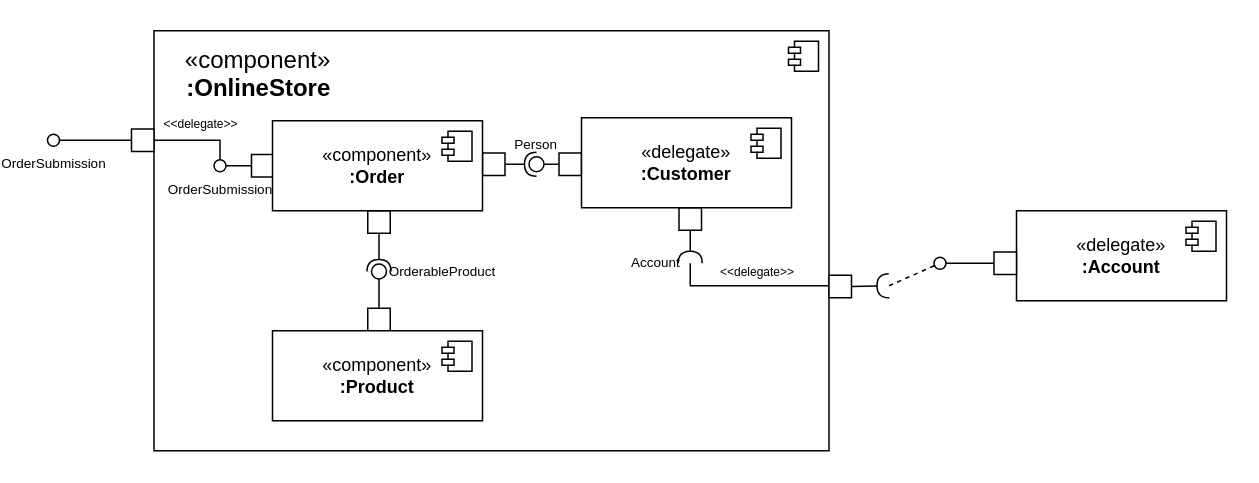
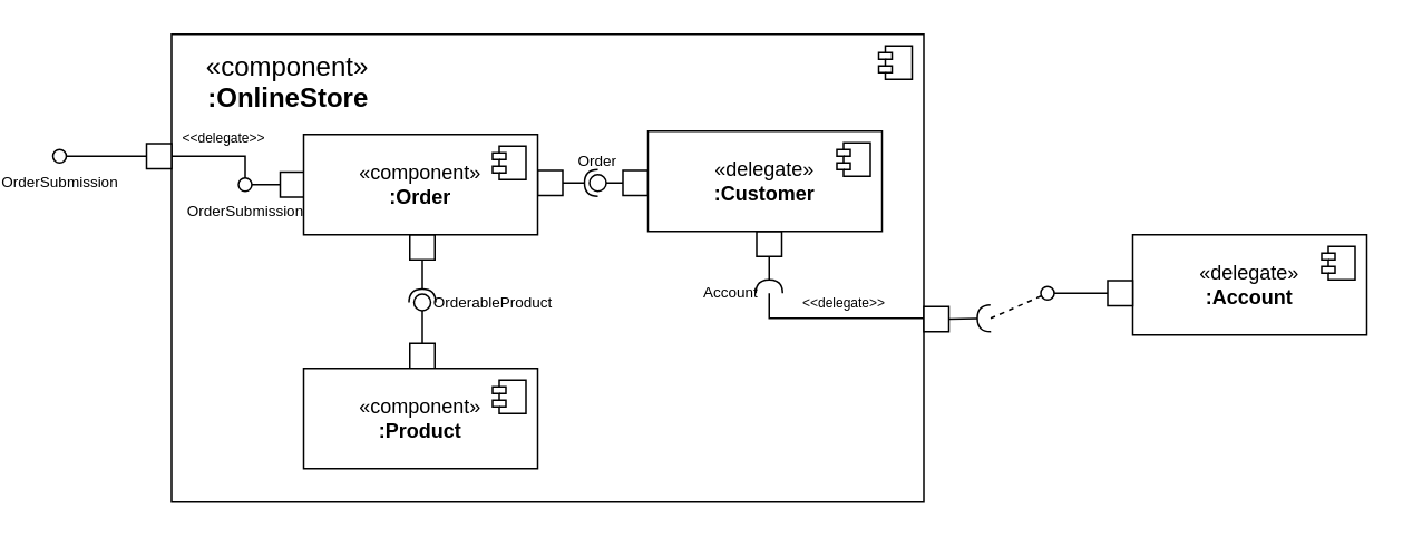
- <mxCell id="33" value="Person" style="ellipse;whiteSpace=wrap;html=1;align=center;aspect=fixed;fillColor=none;strokeColor=none;resizable=0;perimeter=centerPerimeter;rotatable=0;allowArrows=0;points=[];outlineConnect=1;fontSize=9;labelPosition=center;verticalLabelPosition=top;verticalAlign=bottom;" vertex="1" parent="1"><mxGeometry x="341" y="104" width="10" height="10" as="geometry" /></mxCell>
+ <mxCell id="33" value="Order" style="ellipse;whiteSpace=wrap;html=1;align=center;aspect=fixed;fillColor=none;strokeColor=none;resizable=0;perimeter=centerPerimeter;rotatable=0;allowArrows=0;points=[];outlineConnect=1;fontSize=9;labelPosition=center;verticalLabelPosition=top;verticalAlign=bottom;" vertex="1" parent="1"><mxGeometry x="341" y="104" width="10" height="10" as="geometry" /></mxCell>
